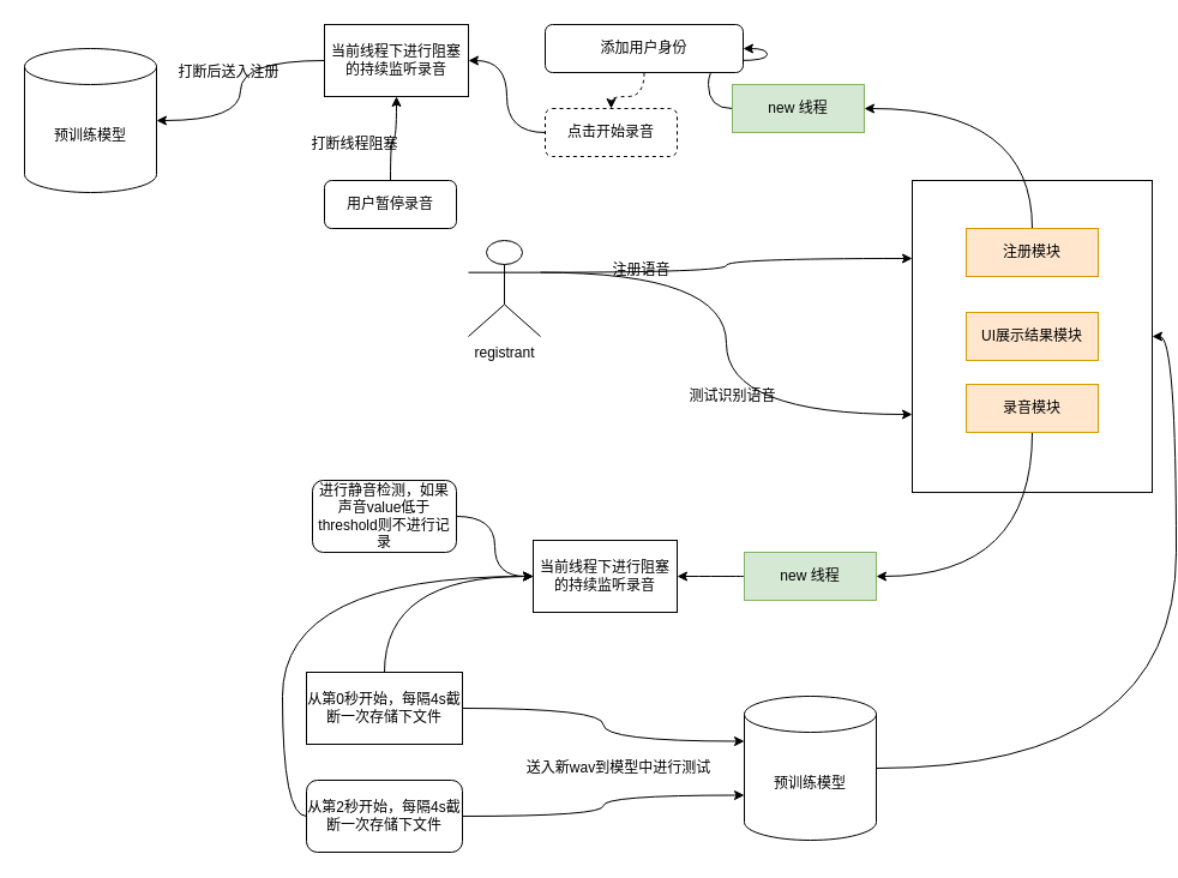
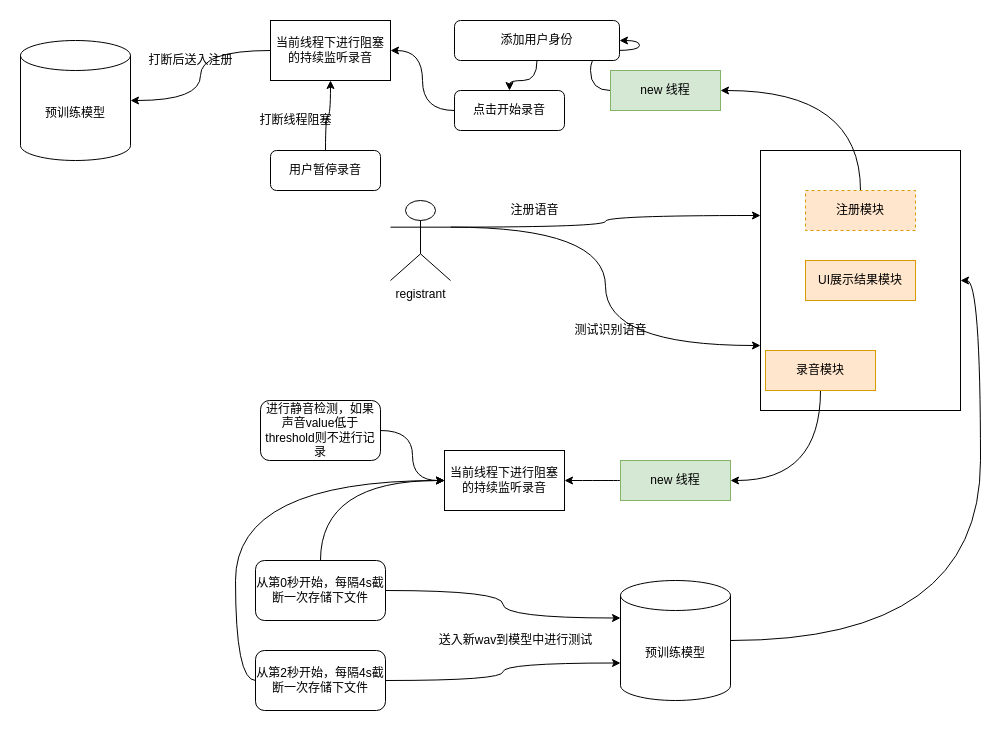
- <mxCell id="11" style="edgeStyle=orthogonalEdgeStyle;curved=1;rounded=0;orthogonalLoop=1;jettySize=auto;html=1;exitX=0.5;exitY=1;exitDx=0;exitDy=0;entryX=0.5;entryY=0;entryDx=0;entryDy=0;dashed=1;" edge="1" parent="1" source="12" target="14"><mxGeometry relative="1" as="geometry" /></mxCell>
+ <mxCell id="11" style="edgeStyle=orthogonalEdgeStyle;curved=1;rounded=0;orthogonalLoop=1;jettySize=auto;html=1;exitX=0.5;exitY=1;exitDx=0;exitDy=0;entryX=0.5;entryY=0;entryDx=0;entryDy=0;" edge="1" parent="1" source="12" target="14"><mxGeometry relative="1" as="geometry" /></mxCell>
- <mxCell id="14" value="点击开始录音" style="rounded=1;whiteSpace=wrap;html=1;dashed=1;" vertex="1" parent="1"><mxGeometry x="454" y="90" width="110" height="40" as="geometry" /></mxCell>
+ <mxCell id="14" value="点击开始录音" style="rounded=1;whiteSpace=wrap;html=1;" vertex="1" parent="1"><mxGeometry x="454" y="90" width="110" height="40" as="geometry" /></mxCell>
- <mxCell id="8" value="注册模块" style="rounded=0;whiteSpace=wrap;html=1;fillColor=#ffe6cc;strokeColor=#d79b00;" vertex="1" parent="1"><mxGeometry x="805" y="190" width="110" height="40" as="geometry" /></mxCell>
+ <mxCell id="8" value="注册模块" style="rounded=0;whiteSpace=wrap;html=1;fillColor=#ffe6cc;strokeColor=#d79b00;dashed=1;" vertex="1" parent="1"><mxGeometry x="805" y="190" width="110" height="40" as="geometry" /></mxCell>
- <mxCell id="6" value="注册语音" style="text;html=1;align=center;verticalAlign=middle;resizable=0;points=[];autosize=1;strokeColor=none;fillColor=none;" vertex="1" parent="1"><mxGeometry x="504" y="215" width="60" height="20" as="geometry" /></mxCell>
+ <mxCell id="6" value="注册语音" style="text;html=1;align=center;verticalAlign=middle;resizable=0;points=[];autosize=1;strokeColor=none;fillColor=none;" vertex="1" parent="1"><mxGeometry x="504" y="200" width="60" height="20" as="geometry" /></mxCell>
- <mxCell id="21" value="录音模块" style="rounded=0;whiteSpace=wrap;html=1;fillColor=#ffe6cc;strokeColor=#d79b00;" vertex="1" parent="1"><mxGeometry x="805" y="320" width="110" height="40" as="geometry" /></mxCell>
+ <mxCell id="21" value="录音模块" style="rounded=0;whiteSpace=wrap;html=1;fillColor=#ffe6cc;strokeColor=#d79b00;" vertex="1" parent="1"><mxGeometry x="765" y="350" width="110" height="40" as="geometry" /></mxCell>
- <mxCell id="30" value="从第0秒开始，每隔4s截断一次存储下文件" style="whiteSpace=wrap;html=1;rounded=0;" vertex="1" parent="1"><mxGeometry x="255" y="560" width="130" height="60" as="geometry" /></mxCell>
+ <mxCell id="30" value="从第0秒开始，每隔4s截断一次存储下文件" style="rounded=1;whiteSpace=wrap;html=1;" vertex="1" parent="1"><mxGeometry x="255" y="560" width="130" height="60" as="geometry" /></mxCell>
